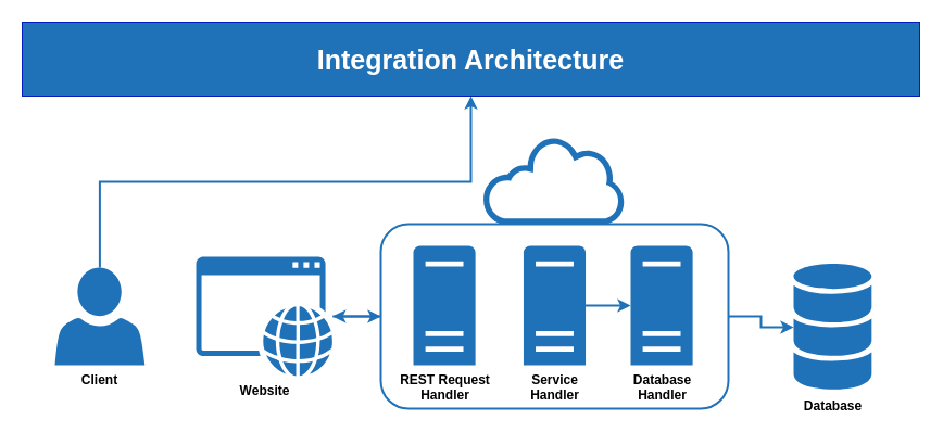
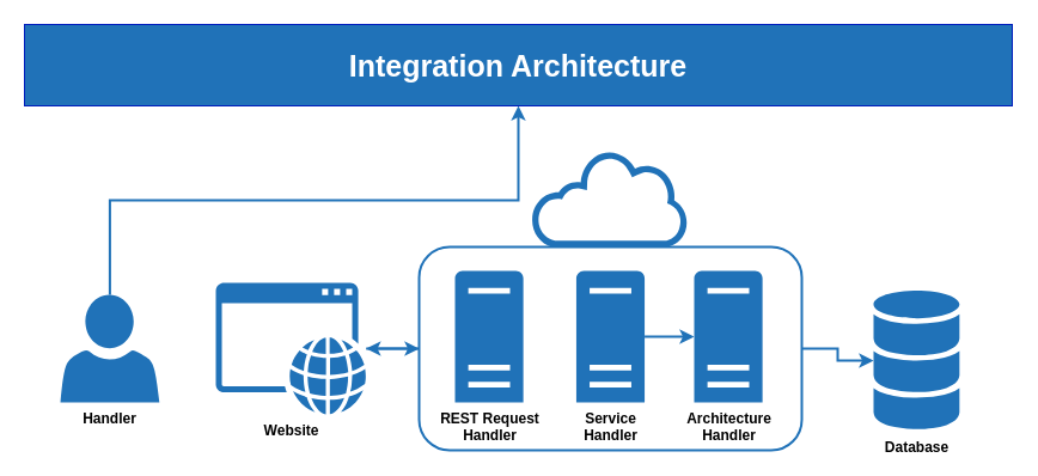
- <mxCell id="6" value="&lt;b&gt;Client&lt;/b&gt;" style="sketch=0;pointerEvents=1;shadow=0;dashed=0;html=1;strokeColor=none;labelPosition=center;verticalLabelPosition=bottom;verticalAlign=top;outlineConnect=0;align=center;shape=mxgraph.office.users.user;fillColor=#2072B8;" vertex="1" parent="1"><mxGeometry x="50" y="246" width="82.8" height="90" as="geometry" /></mxCell>
+ <mxCell id="6" value="&lt;b&gt;Handler&lt;/b&gt;" style="sketch=0;pointerEvents=1;shadow=0;dashed=0;html=1;strokeColor=none;labelPosition=center;verticalLabelPosition=bottom;verticalAlign=top;outlineConnect=0;align=center;shape=mxgraph.office.users.user;fillColor=#2072B8;" vertex="1" parent="1"><mxGeometry x="50" y="246" width="82.8" height="90" as="geometry" /></mxCell>
- <mxCell id="12" value="&lt;b&gt;Database&lt;br&gt;Handler&lt;/b&gt;" style="sketch=0;pointerEvents=1;shadow=0;dashed=0;html=1;strokeColor=none;labelPosition=center;verticalLabelPosition=bottom;verticalAlign=top;outlineConnect=0;align=center;shape=mxgraph.office.servers.physical_host;fillColor=#2072B8;" vertex="1" parent="1"><mxGeometry x="580" y="226" width="57.12" height="110" as="geometry" /></mxCell>
+ <mxCell id="12" value="&lt;b&gt;Architecture&lt;br&gt;Handler&lt;/b&gt;" style="sketch=0;pointerEvents=1;shadow=0;dashed=0;html=1;strokeColor=none;labelPosition=center;verticalLabelPosition=bottom;verticalAlign=top;outlineConnect=0;align=center;shape=mxgraph.office.servers.physical_host;fillColor=#2072B8;" vertex="1" parent="1"><mxGeometry x="580" y="226" width="57.12" height="110" as="geometry" /></mxCell>
